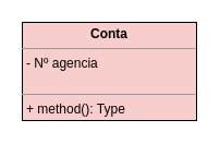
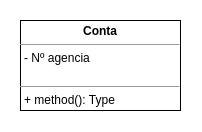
- <mxCell id="2" value="&lt;p style=&quot;margin:0px;margin-top:4px;text-align:center;&quot;&gt;&lt;b&gt;Conta&lt;/b&gt;&lt;/p&gt;&lt;hr size=&quot;1&quot;&gt;&lt;p style=&quot;margin:0px;margin-left:4px;&quot;&gt;- Nº agencia&lt;/p&gt;&lt;p style=&quot;margin:0px;margin-left:4px;&quot;&gt;&lt;br&gt;&lt;/p&gt;&lt;hr size=&quot;1&quot;&gt;&lt;p style=&quot;margin:0px;margin-left:4px;&quot;&gt;+ method(): Type&lt;/p&gt;" style="verticalAlign=top;align=left;overflow=fill;fontSize=12;fontFamily=Helvetica;html=1;fillColor=#f8cecc;" vertex="1" parent="1"><mxGeometry x="20" y="20" width="160" height="90" as="geometry" /></mxCell>
+ <mxCell id="2" value="&lt;p style=&quot;margin:0px;margin-top:4px;text-align:center;&quot;&gt;&lt;b&gt;Conta&lt;/b&gt;&lt;/p&gt;&lt;hr size=&quot;1&quot;&gt;&lt;p style=&quot;margin:0px;margin-left:4px;&quot;&gt;- Nº agencia&lt;/p&gt;&lt;p style=&quot;margin:0px;margin-left:4px;&quot;&gt;&lt;br&gt;&lt;/p&gt;&lt;hr size=&quot;1&quot;&gt;&lt;p style=&quot;margin:0px;margin-left:4px;&quot;&gt;+ method(): Type&lt;/p&gt;" style="verticalAlign=top;align=left;overflow=fill;fontSize=12;fontFamily=Helvetica;html=1;" vertex="1" parent="1"><mxGeometry x="20" y="20" width="160" height="90" as="geometry" /></mxCell>
